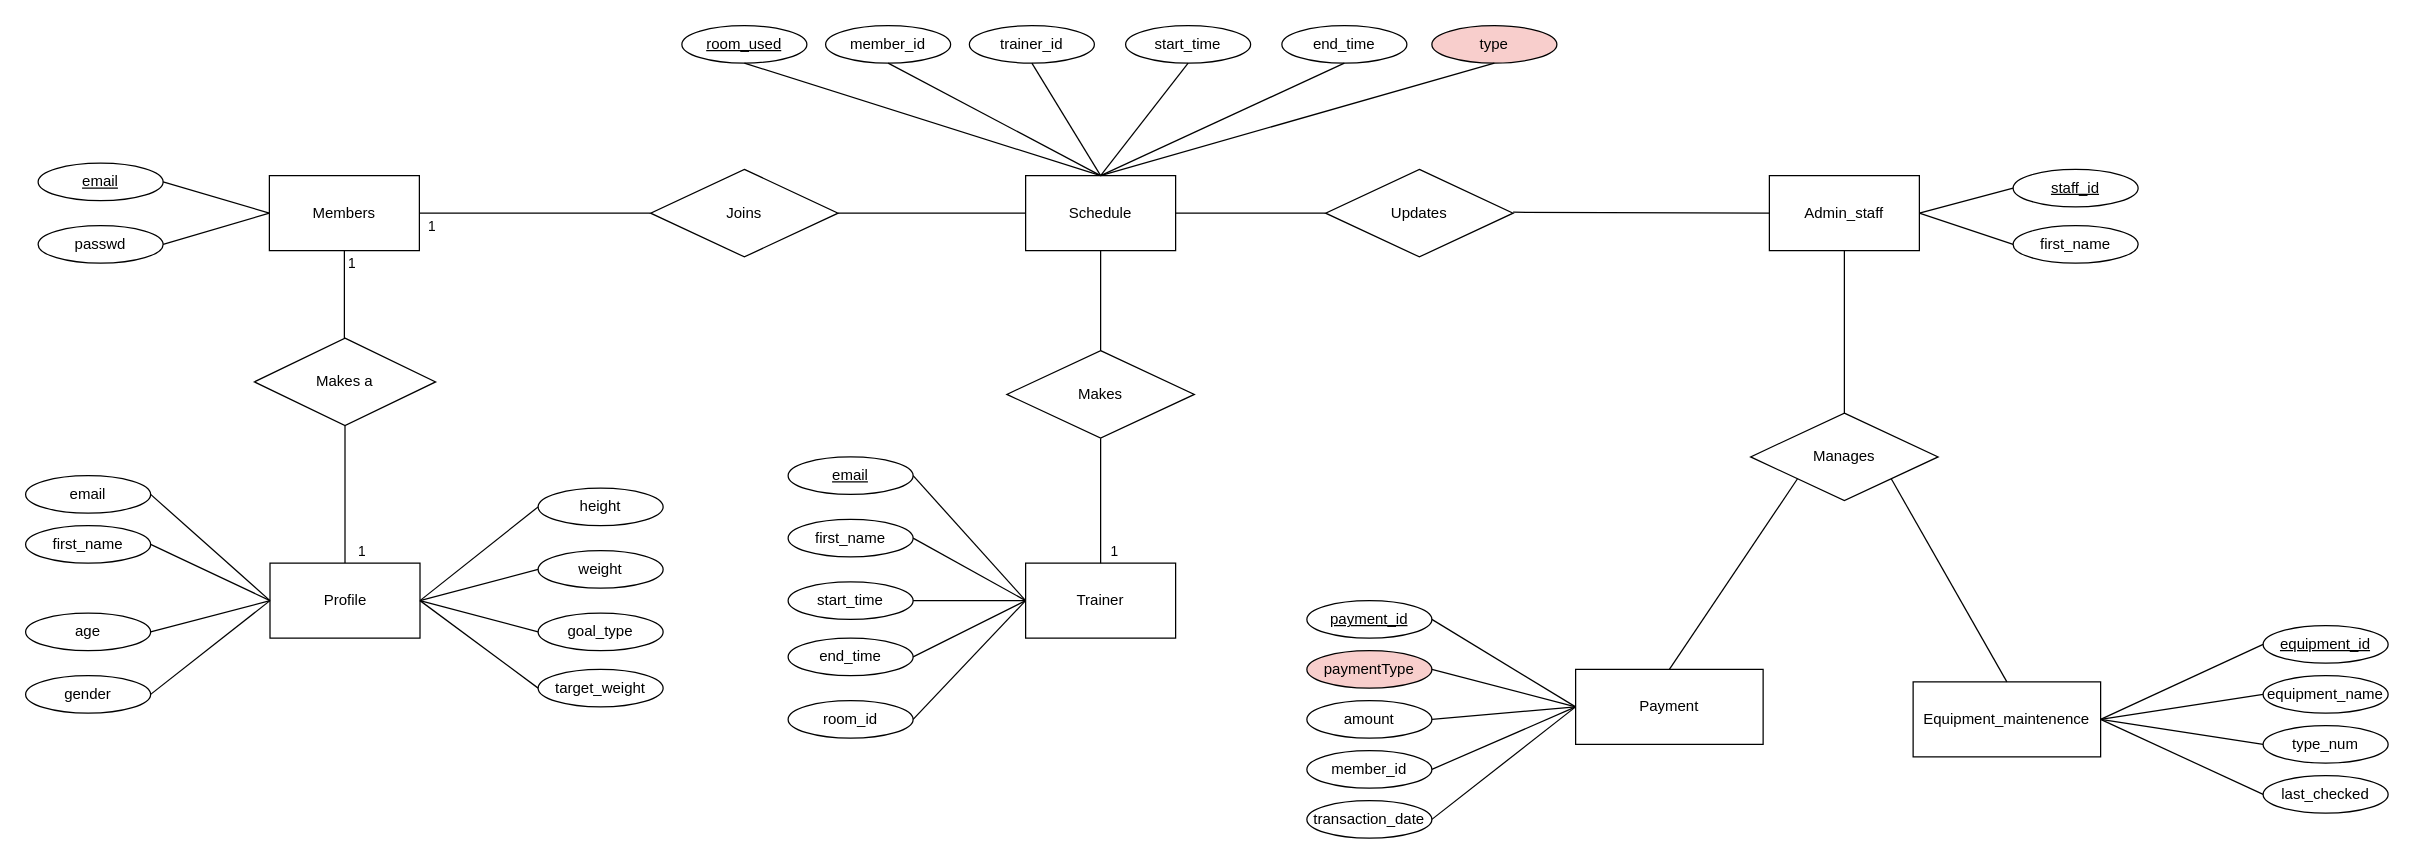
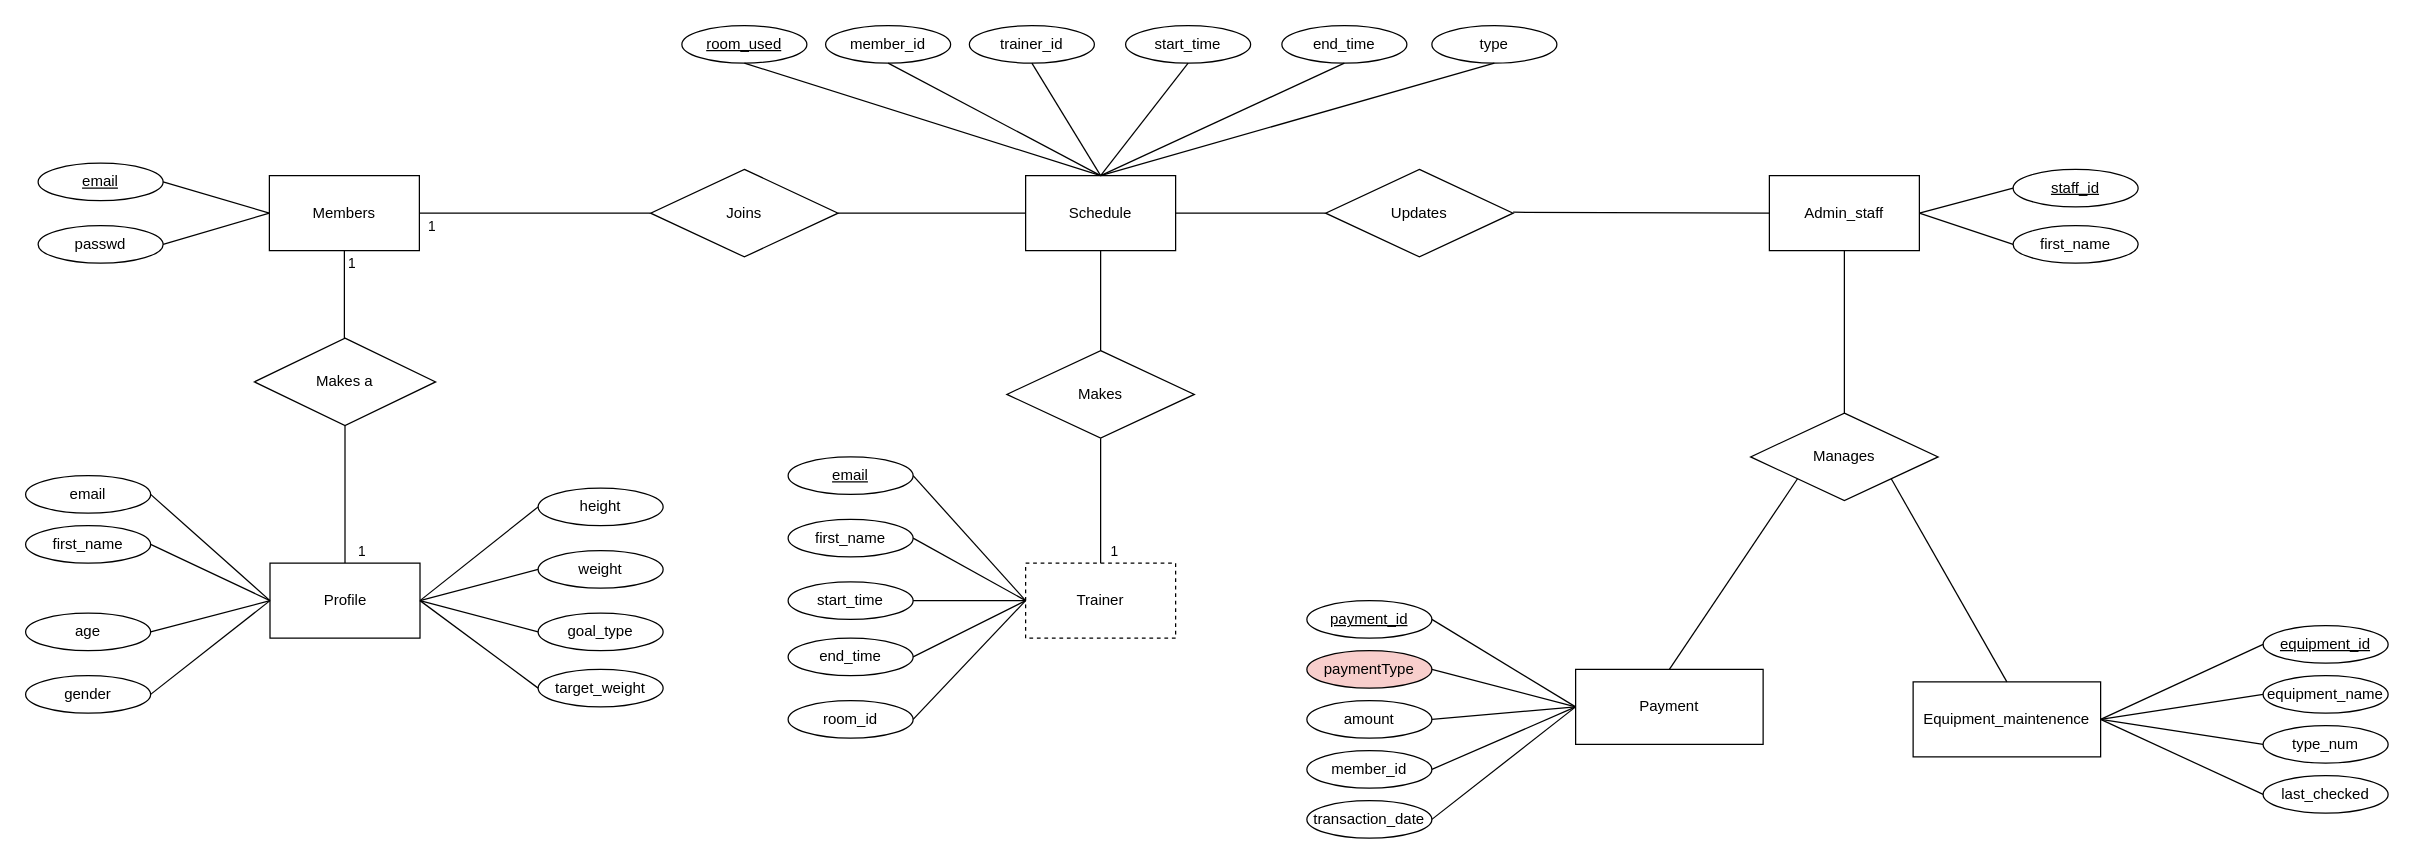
- <mxCell id="53" value="type" style="ellipse;whiteSpace=wrap;html=1;fillColor=#f8cecc;" parent="1" vertex="1"><mxGeometry x="1145" y="20" width="100" height="30" as="geometry" /></mxCell>
+ <mxCell id="53" value="type" style="ellipse;whiteSpace=wrap;html=1;" parent="1" vertex="1"><mxGeometry x="1145" y="20" width="100" height="30" as="geometry" /></mxCell>
- <mxCell id="34" value="Trainer" style="rounded=0;whiteSpace=wrap;html=1;" parent="1" vertex="1"><mxGeometry x="820" y="450" width="120" height="60" as="geometry" /></mxCell>
+ <mxCell id="34" value="Trainer" style="rounded=0;whiteSpace=wrap;html=1;dashed=1;" parent="1" vertex="1"><mxGeometry x="820" y="450" width="120" height="60" as="geometry" /></mxCell>
